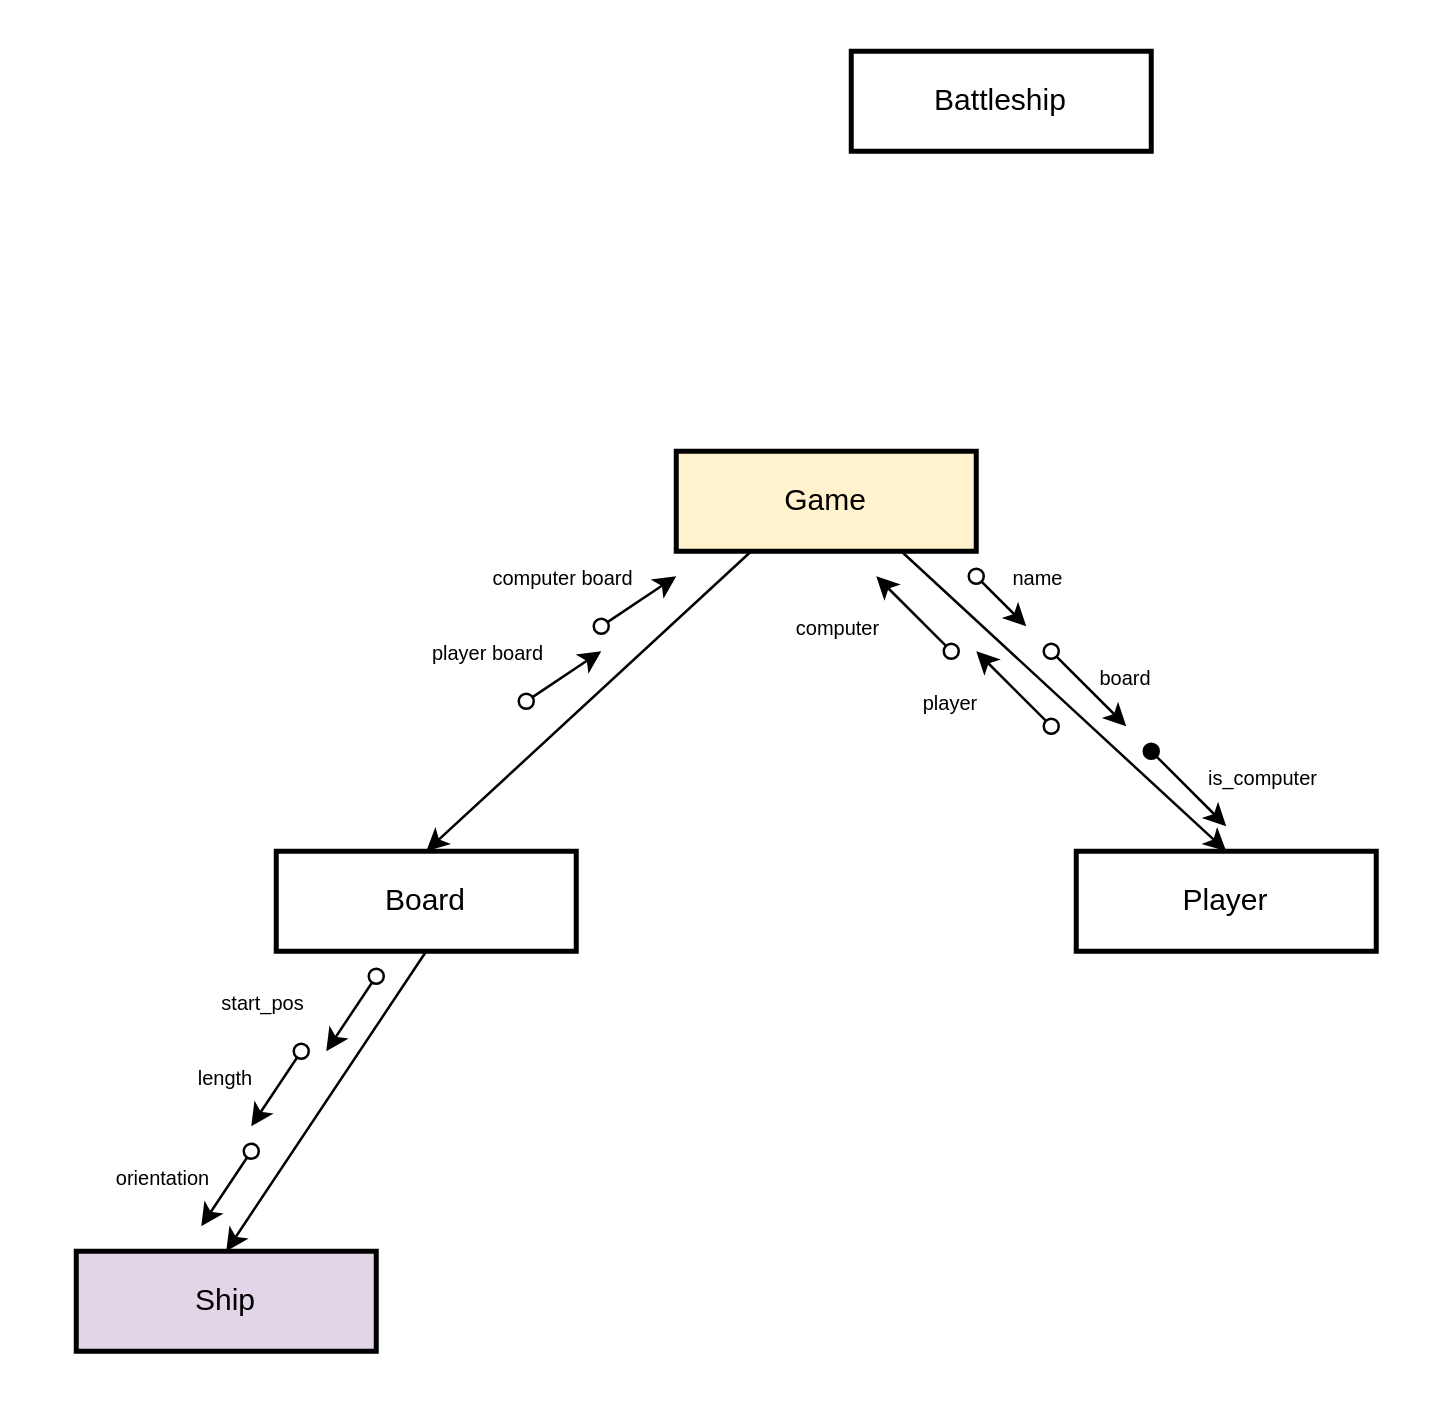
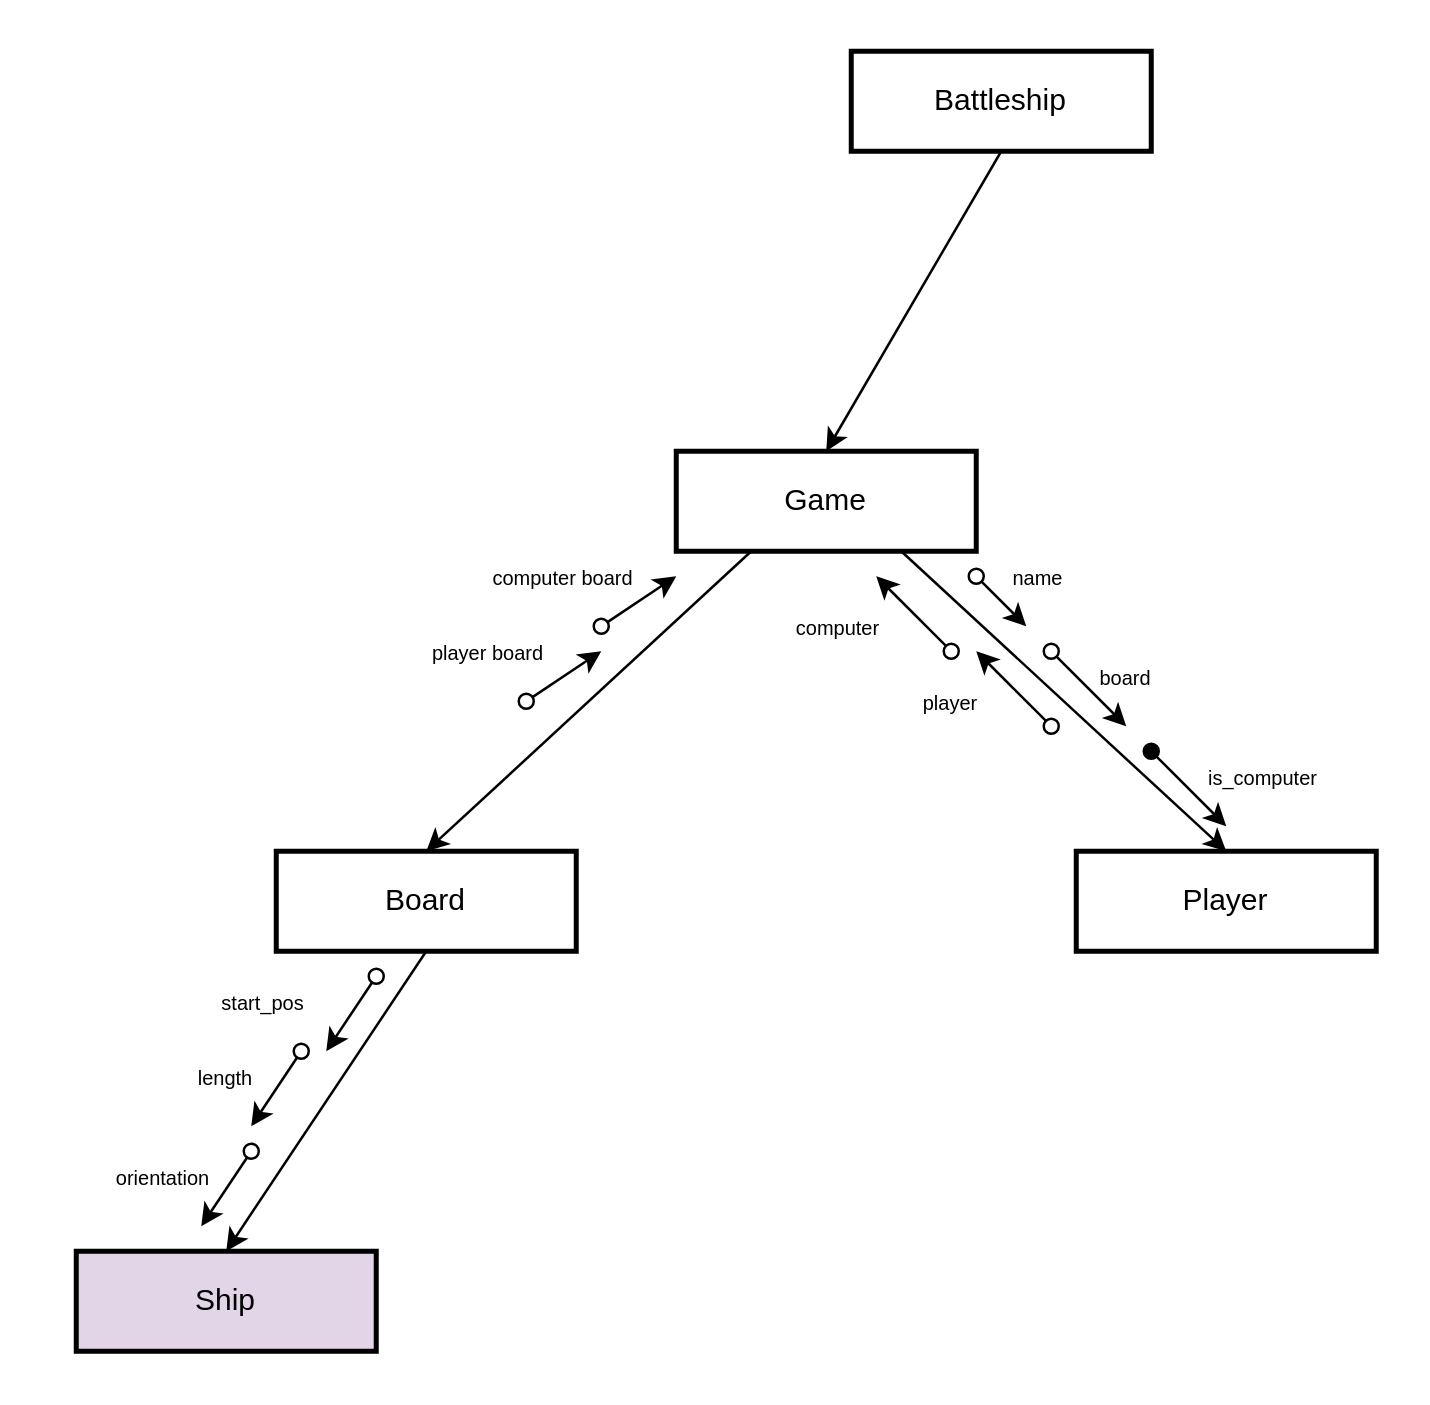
+ <mxCell id="7" value="" style="endArrow=classic;html=1;rounded=0;entryX=0.5;entryY=0;entryDx=0;entryDy=0;exitX=0.5;exitY=1;exitDx=0;exitDy=0;" edge="1" parent="1" source="2" target="6"><mxGeometry width="50" height="50" relative="1" as="geometry"><mxPoint x="290" y="160" as="sourcePoint" /><mxPoint x="340" y="110" as="targetPoint" /></mxGeometry></mxCell>
- <mxCell id="6" value="Game" style="whiteSpace=wrap;strokeWidth=2;fillColor=#fff2cc;" parent="1" vertex="1"><mxGeometry x="270" y="180" width="120" height="40" as="geometry" /></mxCell>
+ <mxCell id="6" value="Game" style="whiteSpace=wrap;strokeWidth=2;" parent="1" vertex="1"><mxGeometry x="270" y="180" width="120" height="40" as="geometry" /></mxCell>
